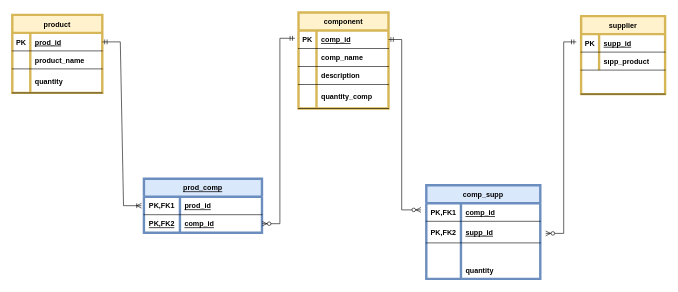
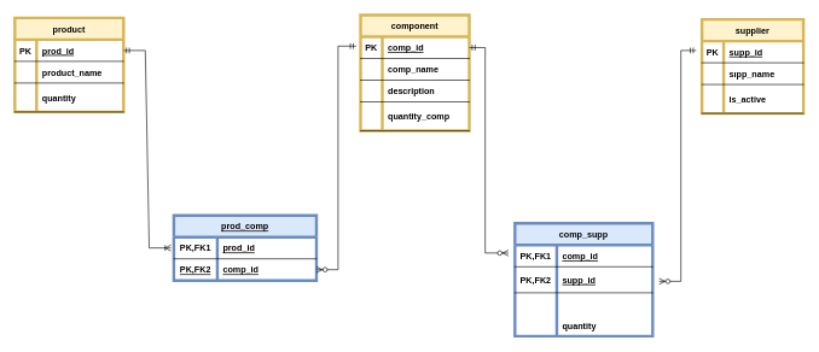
- <mxCell id="25" value="sıpp_product" style="shape=partialRectangle;overflow=hidden;connectable=0;fillColor=none;top=0;left=0;bottom=0;right=0;align=left;spacingLeft=6;fontStyle=1;" parent="23" vertex="1"><mxGeometry x="30" width="110" height="30" as="geometry"><mxRectangle width="110" height="30" as="alternateBounds" /></mxGeometry></mxCell>
+ <mxCell id="25" value="sıpp_name" style="shape=partialRectangle;overflow=hidden;connectable=0;fillColor=none;top=0;left=0;bottom=0;right=0;align=left;spacingLeft=6;fontStyle=1;" parent="23" vertex="1"><mxGeometry x="30" width="110" height="30" as="geometry"><mxRectangle width="110" height="30" as="alternateBounds" /></mxGeometry></mxCell>
+ <mxCell id="28" value="is_active" style="shape=partialRectangle;overflow=hidden;connectable=0;fillColor=none;top=0;left=0;bottom=0;right=0;align=left;spacingLeft=6;fontStyle=1;" parent="26" vertex="1"><mxGeometry x="30" width="110" height="40" as="geometry"><mxRectangle width="110" height="40" as="alternateBounds" /></mxGeometry></mxCell>
